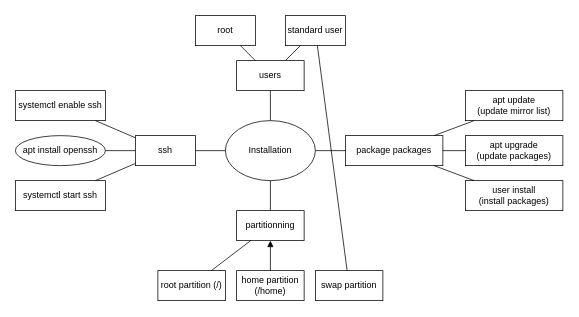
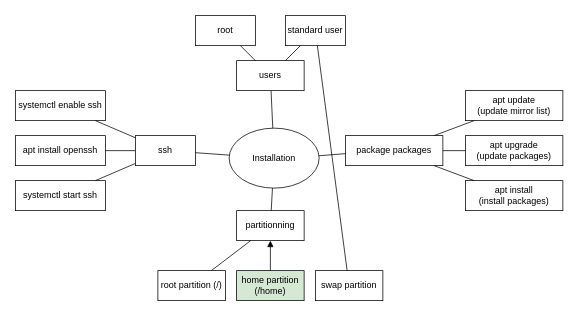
- <mxCell id="26" value="apt install openssh" style="ellipse;whiteSpace=wrap;html=1;" vertex="1" parent="1"><mxGeometry x="20" y="180" width="120" height="40" as="geometry" /></mxCell>
+ <mxCell id="26" value="apt install openssh" style="rounded=0;whiteSpace=wrap;html=1;" vertex="1" parent="1"><mxGeometry x="20" y="180" width="120" height="40" as="geometry" /></mxCell>
- <mxCell id="2" value="Installation" style="ellipse;whiteSpace=wrap;html=1;" parent="1" vertex="1"><mxGeometry x="300" y="160" width="120" height="80" as="geometry" /></mxCell>
+ <mxCell id="2" value="Installation" style="ellipse;whiteSpace=wrap;html=1;" parent="1" vertex="1"><mxGeometry x="305" y="170" width="120" height="80" as="geometry" /></mxCell>
- <mxCell id="20" value="user install&lt;br&gt;(install packages)" style="rounded=0;whiteSpace=wrap;html=1;" vertex="1" parent="1"><mxGeometry x="620" y="240" width="130" height="40" as="geometry" /></mxCell>
+ <mxCell id="20" value="apt install&lt;br&gt;(install packages)" style="rounded=0;whiteSpace=wrap;html=1;" vertex="1" parent="1"><mxGeometry x="620" y="240" width="130" height="40" as="geometry" /></mxCell>
- <mxCell id="12" value="home partition (/home)" style="rounded=0;whiteSpace=wrap;html=1;" vertex="1" parent="1"><mxGeometry x="315" y="360" width="90" height="40" as="geometry" /></mxCell>
+ <mxCell id="12" value="home partition (/home)" style="rounded=0;whiteSpace=wrap;html=1;fillColor=#d5e8d4;" vertex="1" parent="1"><mxGeometry x="315" y="360" width="90" height="40" as="geometry" /></mxCell>
